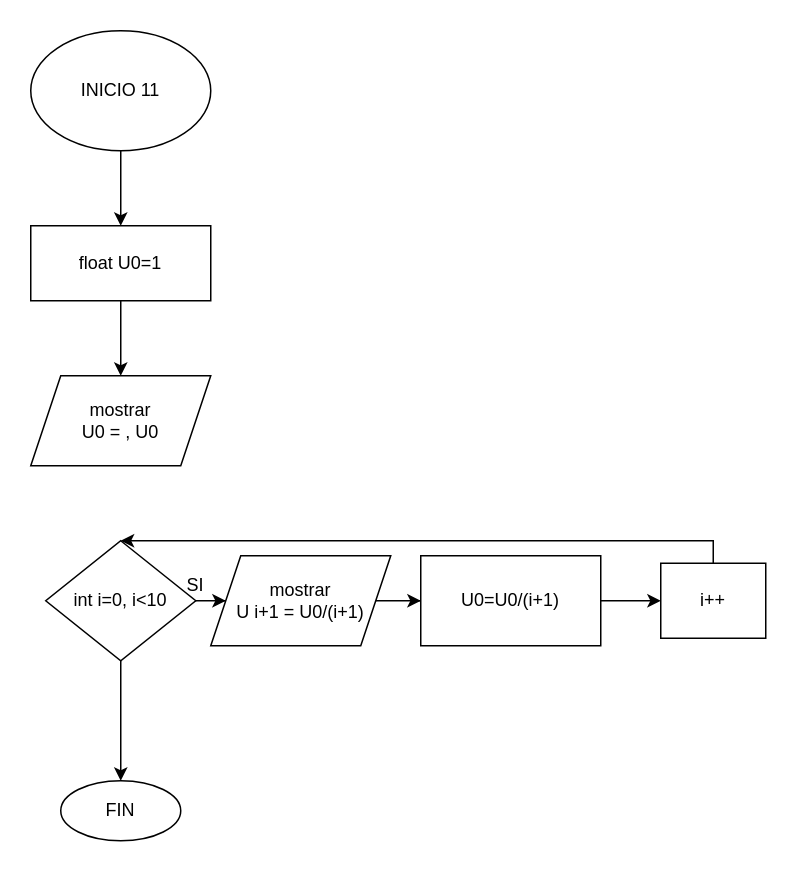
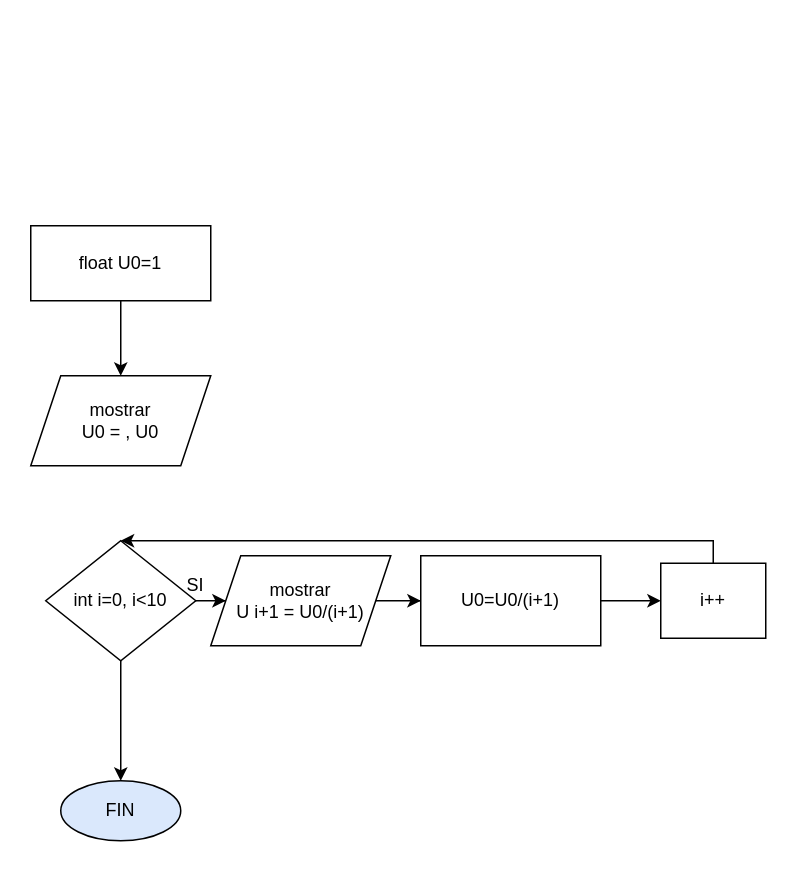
- <mxCell id="3" value="INICIO 11" style="ellipse;whiteSpace=wrap;html=1;" vertex="1" parent="1"><mxGeometry x="20" y="20" width="120" height="80" as="geometry" /></mxCell>
- <mxCell id="2" value="" style="edgeStyle=orthogonalEdgeStyle;rounded=0;orthogonalLoop=1;jettySize=auto;html=1;" edge="1" parent="1" source="3" target="5"><mxGeometry relative="1" as="geometry" /></mxCell>
- <mxCell id="17" value="FIN" style="ellipse;whiteSpace=wrap;html=1;" vertex="1" parent="1"><mxGeometry x="40" y="520" width="80" height="40" as="geometry" /></mxCell>
+ <mxCell id="17" value="FIN" style="ellipse;whiteSpace=wrap;html=1;fillColor=#dae8fc;" vertex="1" parent="1"><mxGeometry x="40" y="520" width="80" height="40" as="geometry" /></mxCell>
